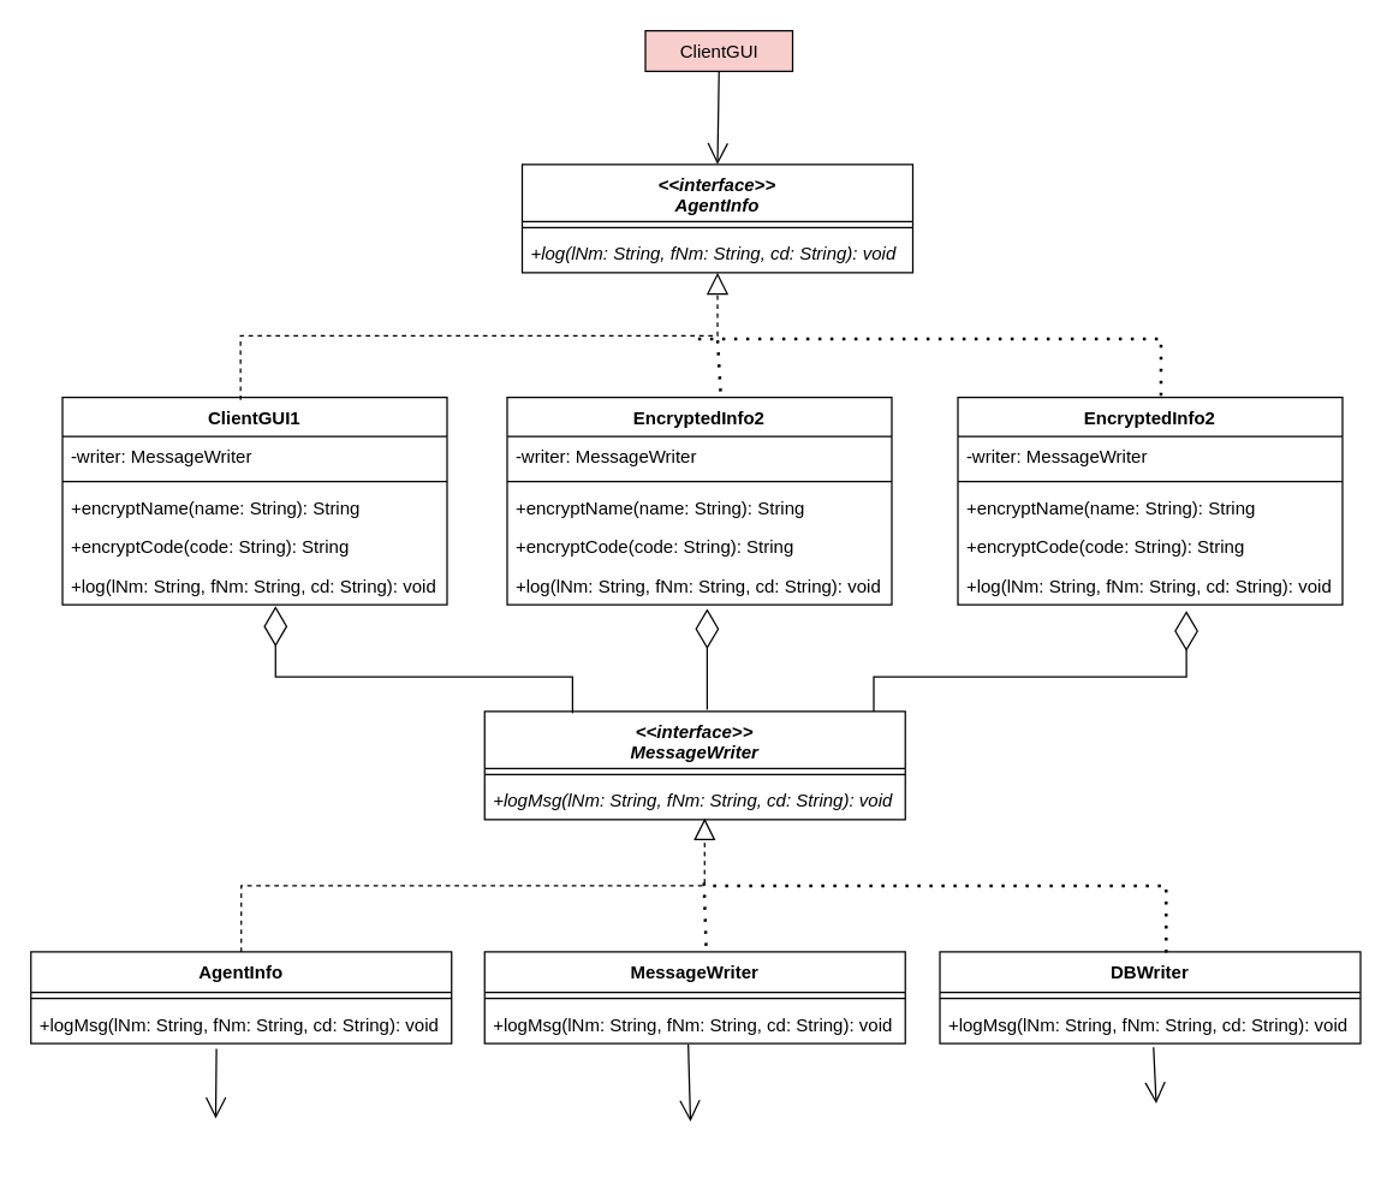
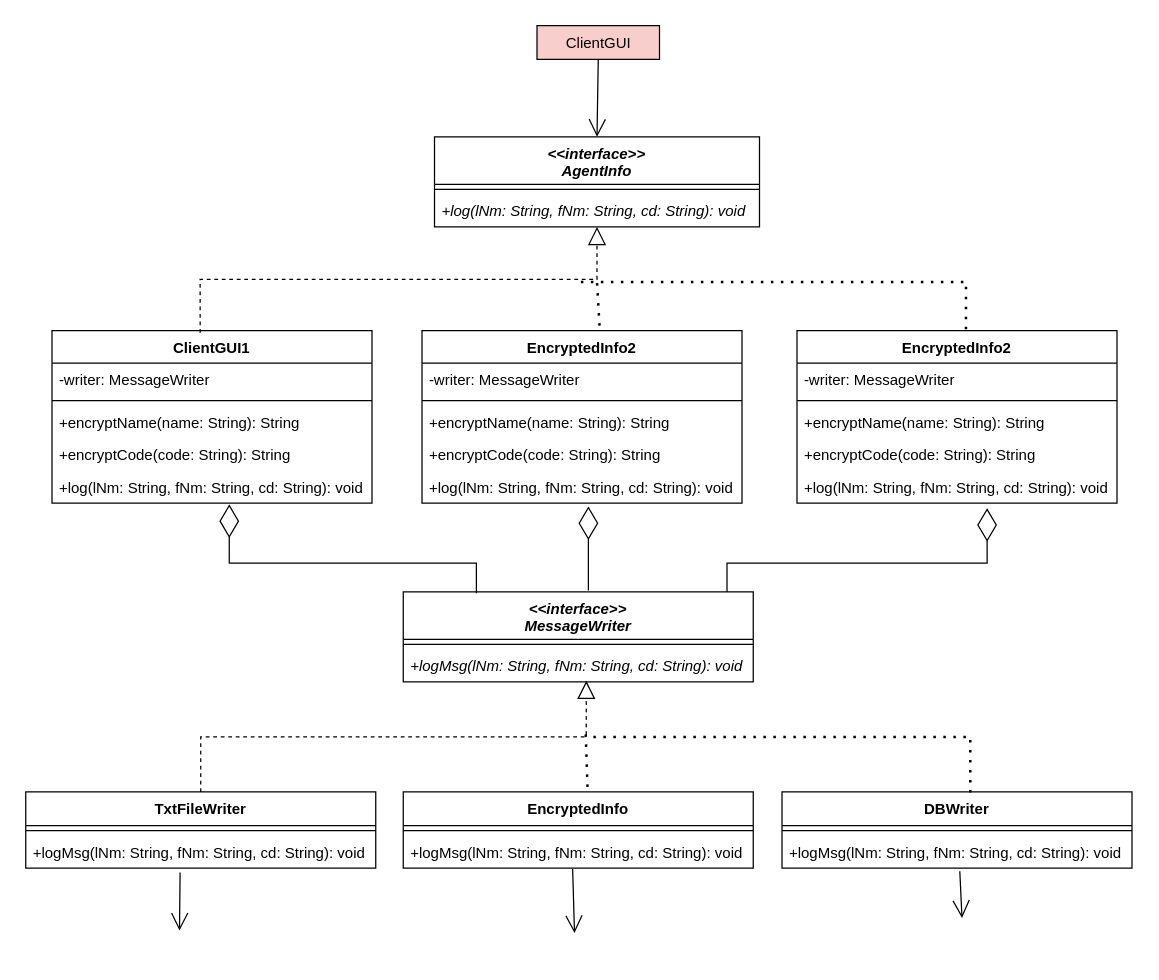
- <mxCell id="30" value="AgentInfo" style="swimlane;fontStyle=1;align=center;verticalAlign=top;childLayout=stackLayout;horizontal=1;startSize=27;horizontalStack=0;resizeParent=1;resizeParentMax=0;resizeLast=0;collapsible=1;marginBottom=0;" vertex="1" parent="1"><mxGeometry x="20" y="633" width="280" height="61" as="geometry" /></mxCell>
+ <mxCell id="30" value="TxtFileWriter" style="swimlane;fontStyle=1;align=center;verticalAlign=top;childLayout=stackLayout;horizontal=1;startSize=27;horizontalStack=0;resizeParent=1;resizeParentMax=0;resizeLast=0;collapsible=1;marginBottom=0;" vertex="1" parent="1"><mxGeometry x="20" y="633" width="280" height="61" as="geometry" /></mxCell>
- <mxCell id="27" value="MessageWriter" style="swimlane;fontStyle=1;align=center;verticalAlign=top;childLayout=stackLayout;horizontal=1;startSize=27;horizontalStack=0;resizeParent=1;resizeParentMax=0;resizeLast=0;collapsible=1;marginBottom=0;" vertex="1" parent="1"><mxGeometry x="322" y="633" width="280" height="61" as="geometry" /></mxCell>
+ <mxCell id="27" value="EncryptedInfo" style="swimlane;fontStyle=1;align=center;verticalAlign=top;childLayout=stackLayout;horizontal=1;startSize=27;horizontalStack=0;resizeParent=1;resizeParentMax=0;resizeLast=0;collapsible=1;marginBottom=0;" vertex="1" parent="1"><mxGeometry x="322" y="633" width="280" height="61" as="geometry" /></mxCell>
